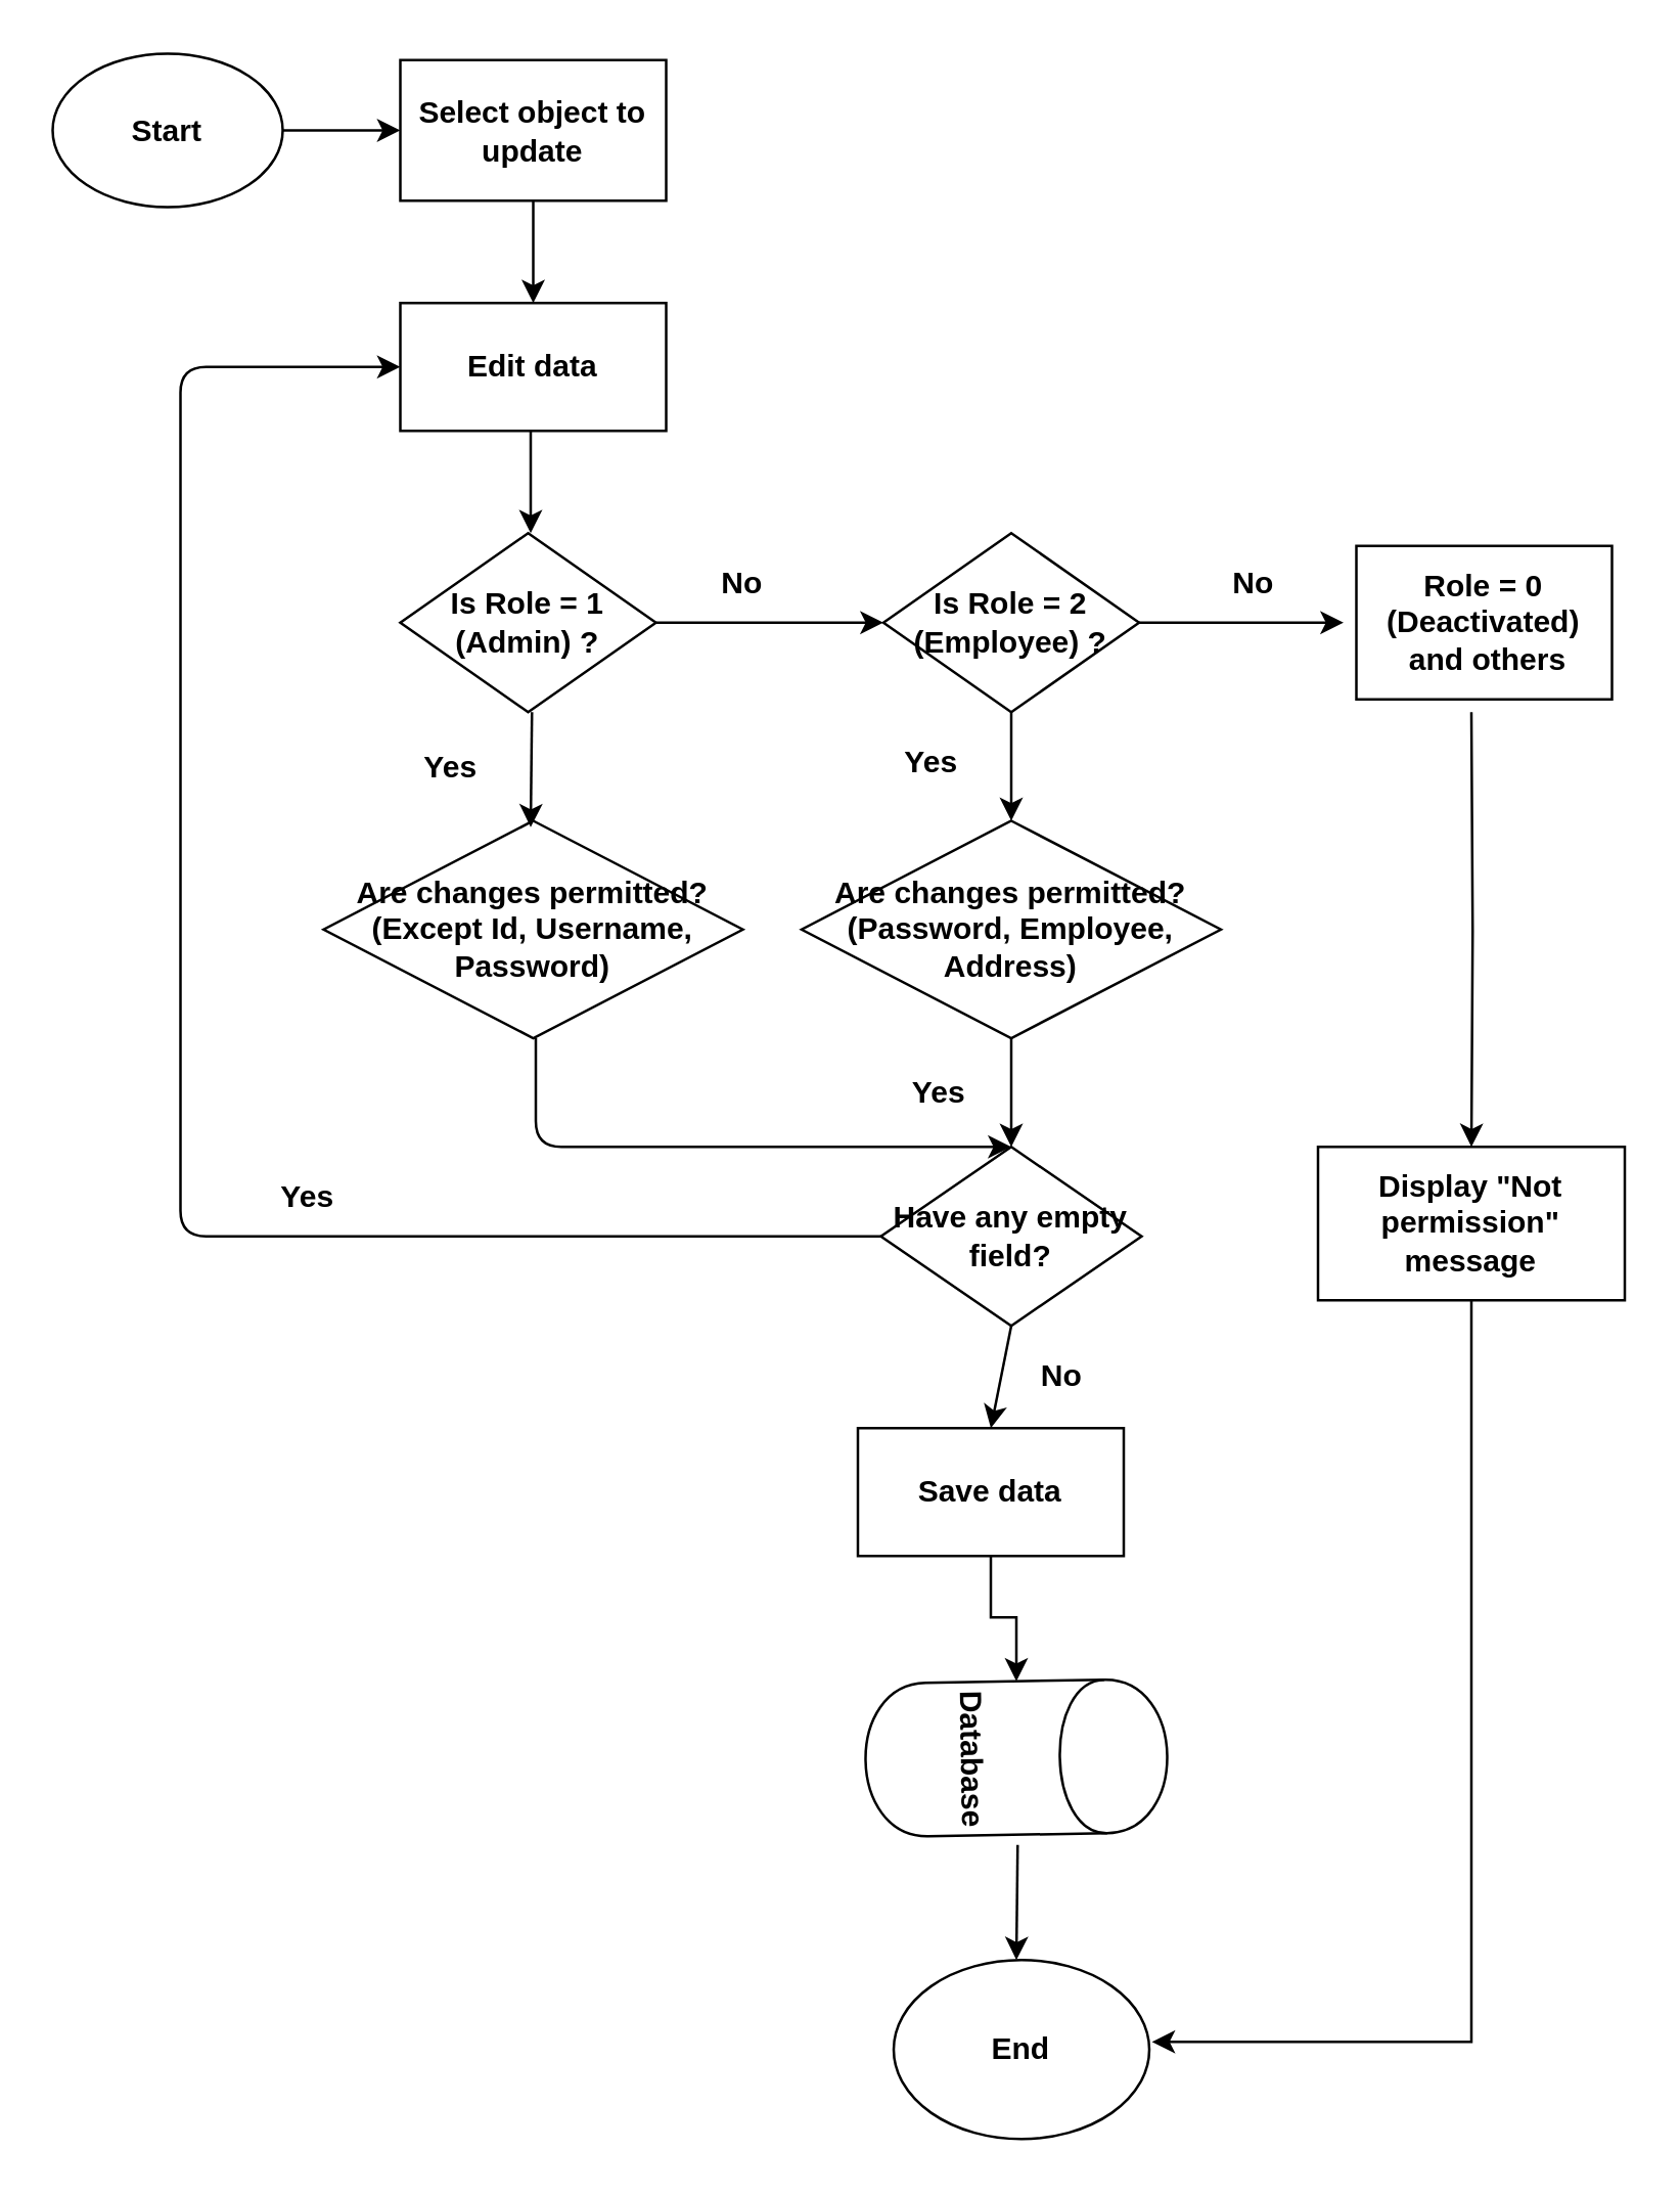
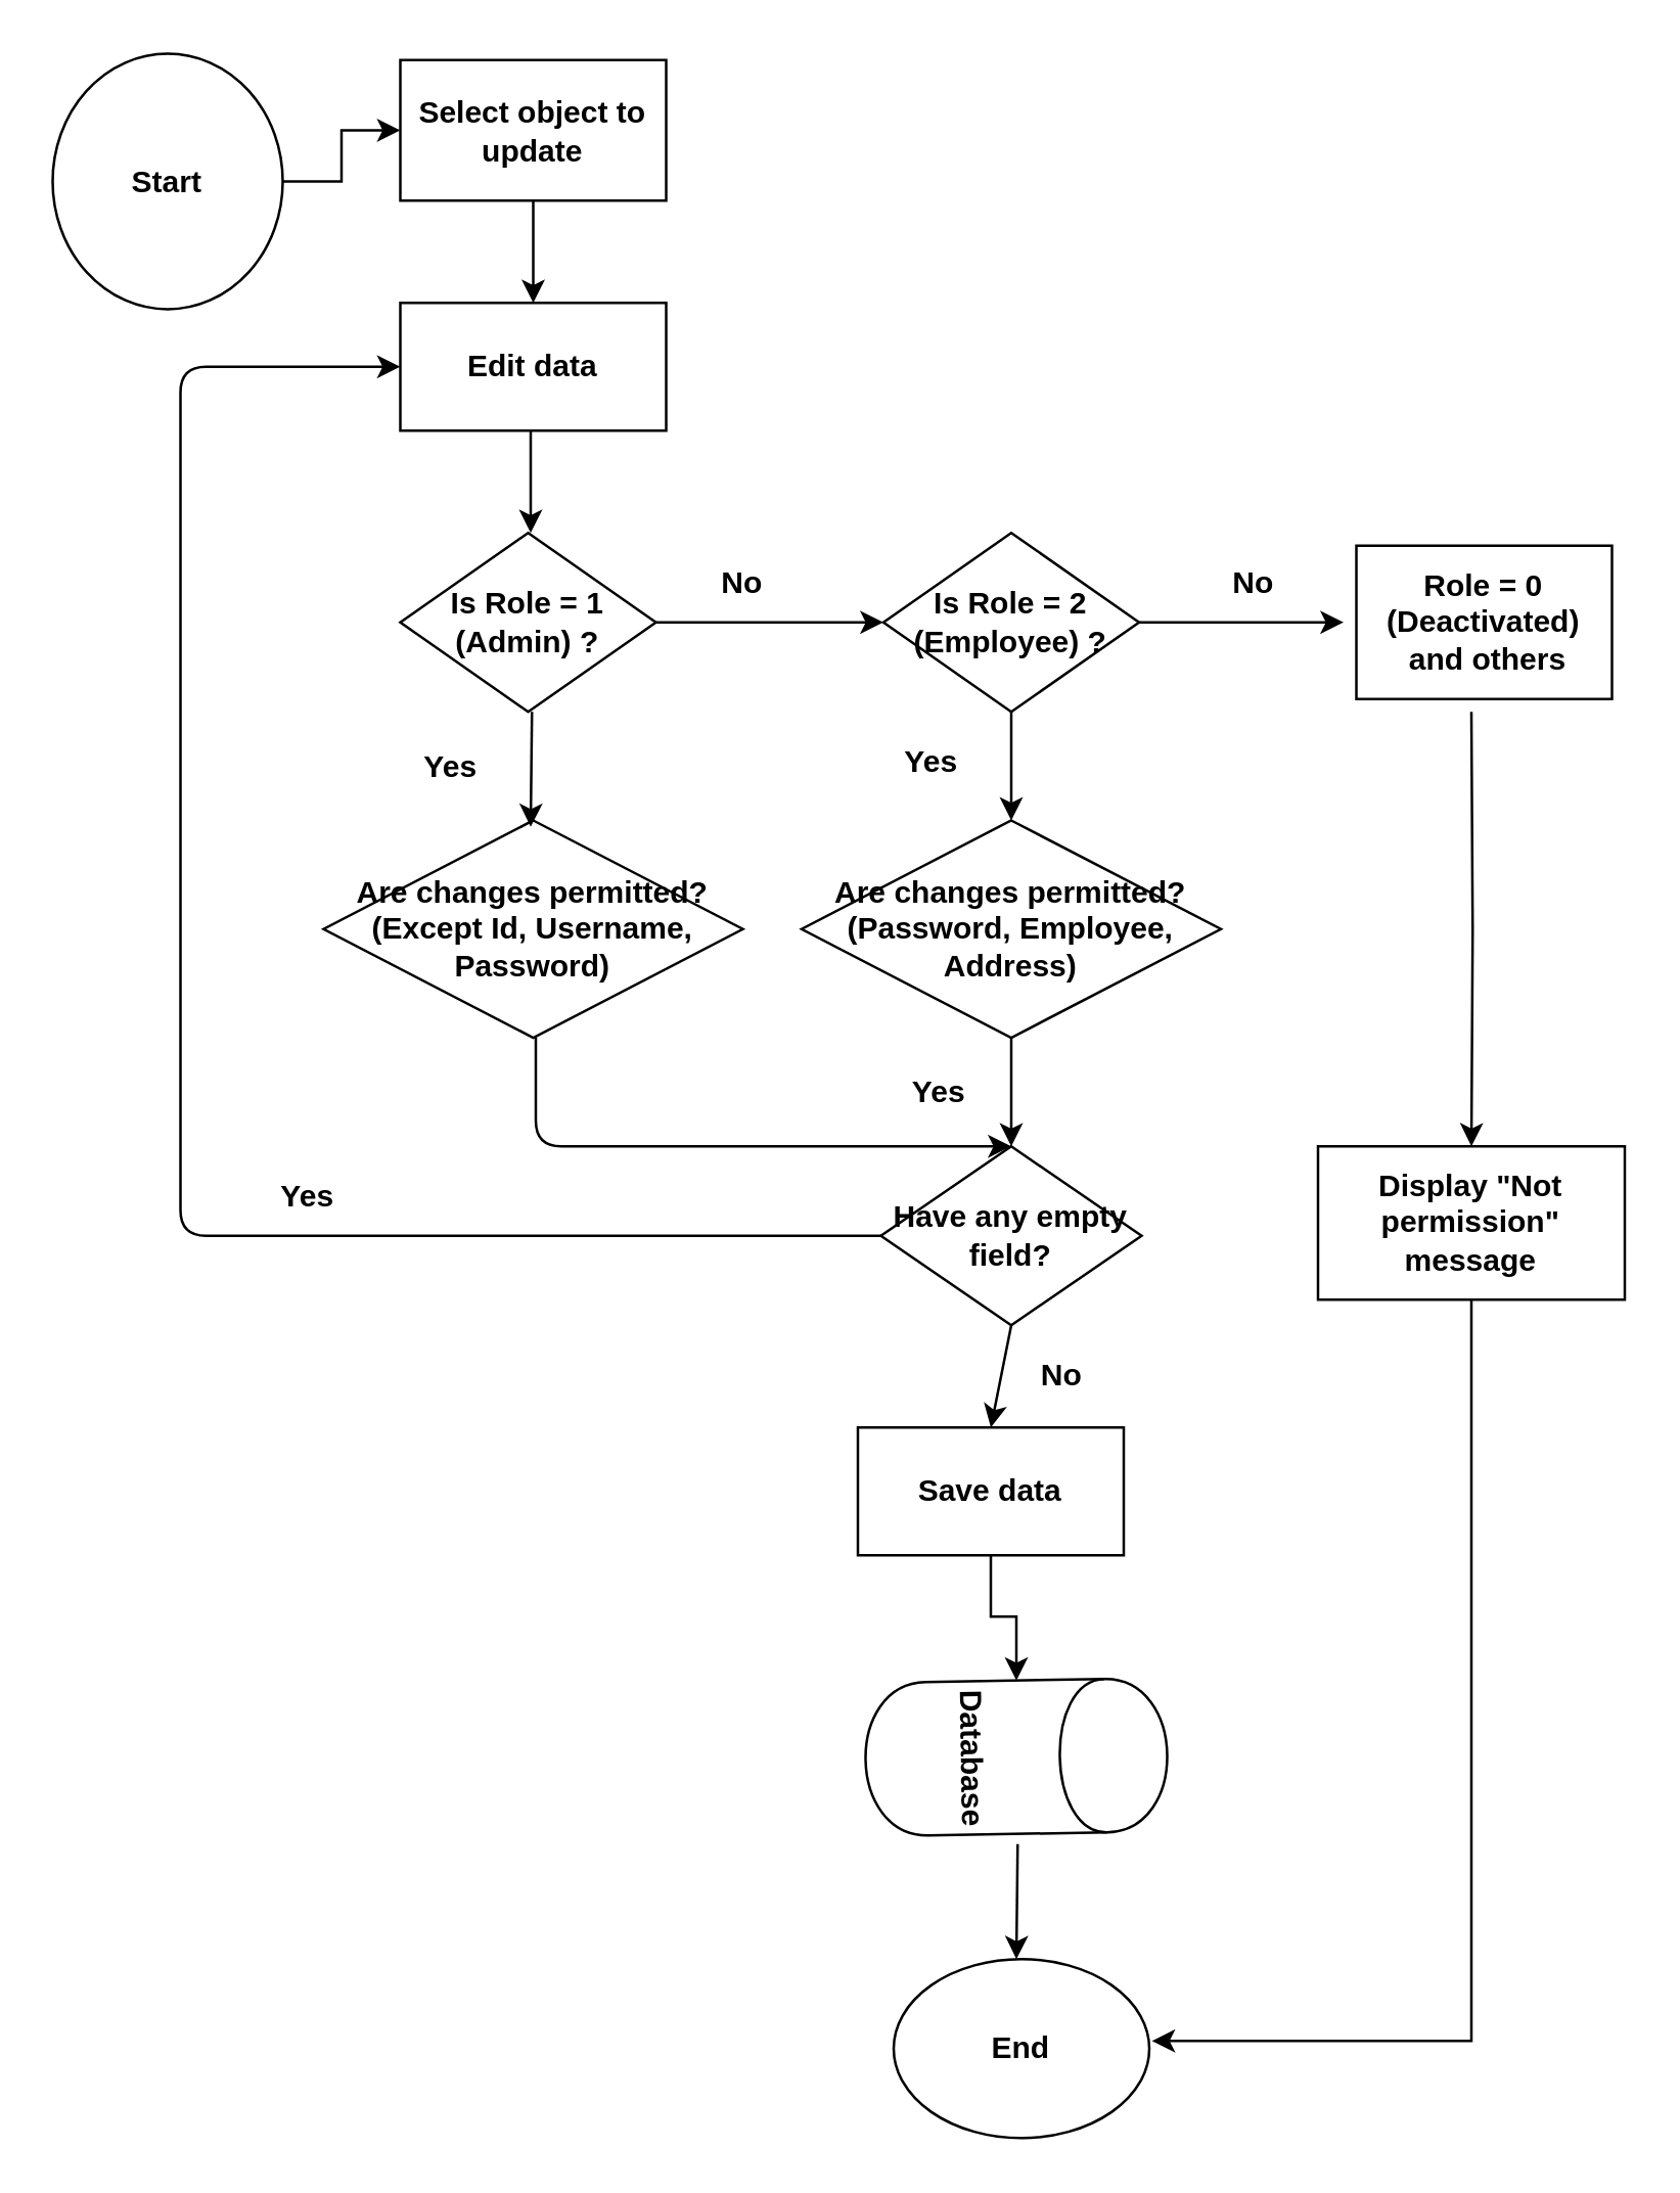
- <mxCell id="3" value="&lt;b&gt;Start&lt;/b&gt;" style="ellipse;whiteSpace=wrap;html=1;" parent="1" vertex="1"><mxGeometry x="20" y="20.5" width="90" height="60" as="geometry" /></mxCell>
+ <mxCell id="3" value="&lt;b&gt;Start&lt;/b&gt;" style="ellipse;whiteSpace=wrap;html=1;" parent="1" vertex="1"><mxGeometry x="20" y="20.5" width="90" height="100" as="geometry" /></mxCell>
